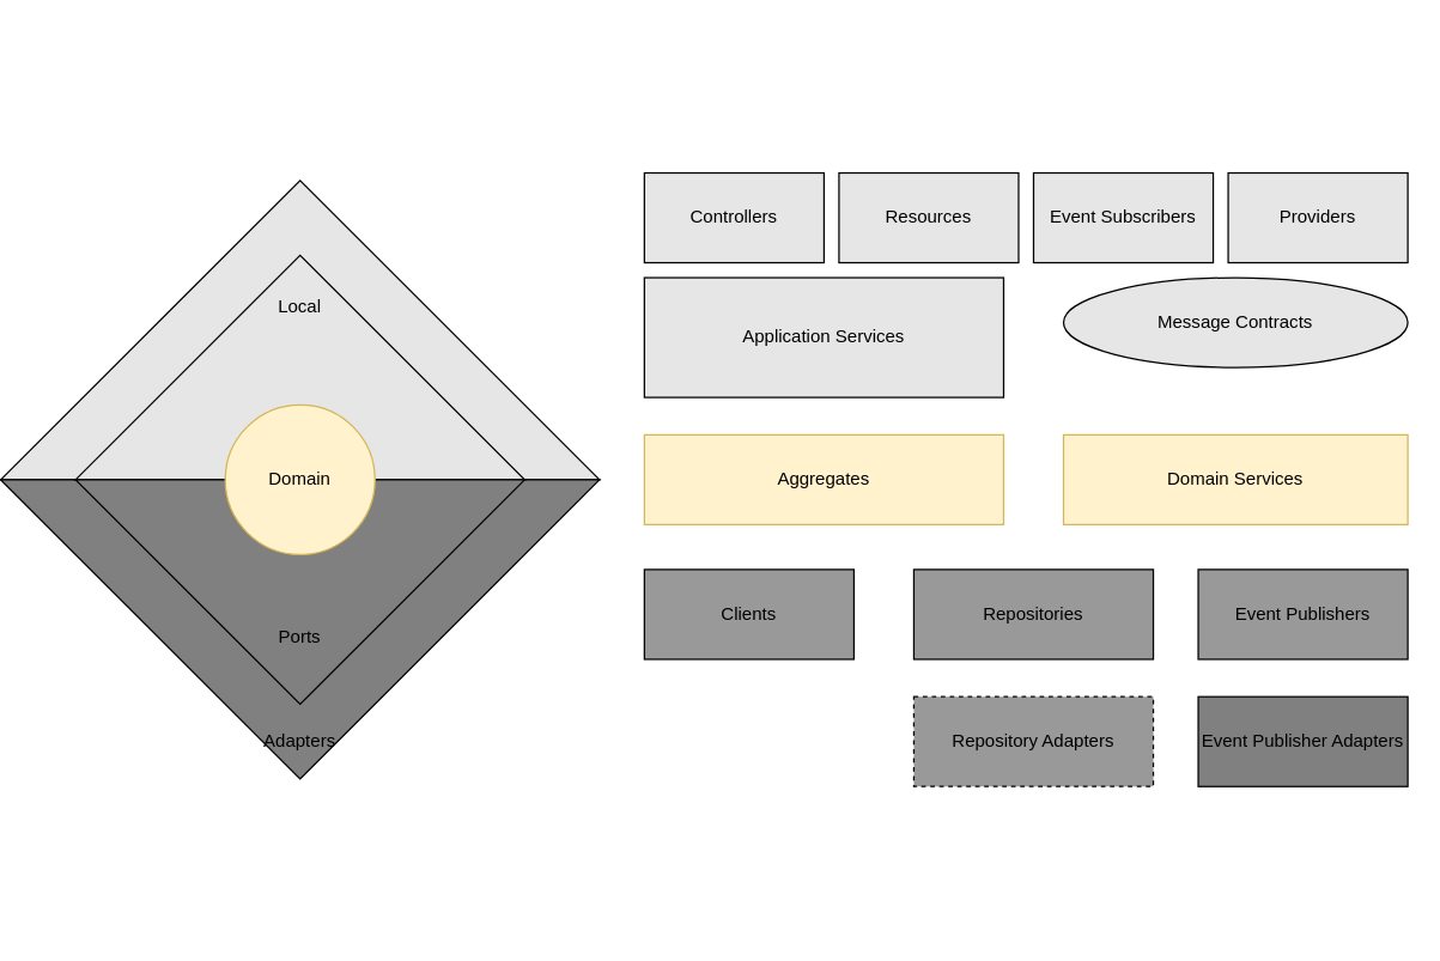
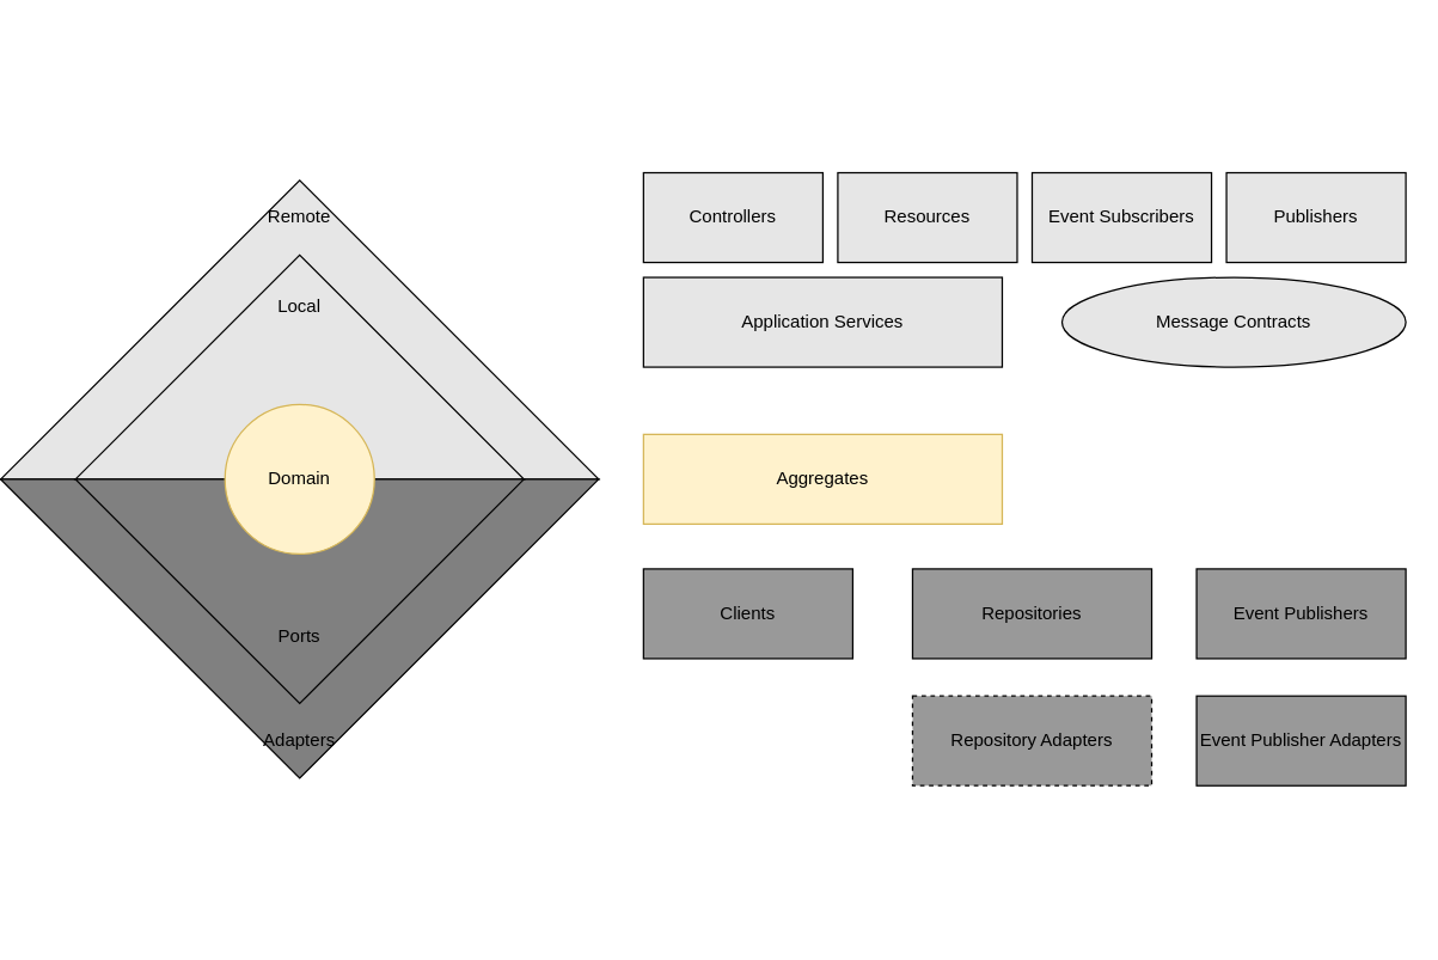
+ <mxCell id="7" value="Remote" style="text;html=1;strokeColor=none;fillColor=none;align=center;verticalAlign=middle;whiteSpace=wrap;rounded=0;sketch=0;" vertex="1" parent="1"><mxGeometry x="90" y="130" width="60" height="30" as="geometry" /></mxCell>
- <mxCell id="17" value="Providers" style="rounded=0;whiteSpace=wrap;html=1;sketch=0;fillColor=#E6E6E6;" vertex="1" parent="1"><mxGeometry x="740" y="115" width="120" height="60" as="geometry" /></mxCell>
+ <mxCell id="17" value="Publishers" style="rounded=0;whiteSpace=wrap;html=1;sketch=0;fillColor=#E6E6E6;" vertex="1" parent="1"><mxGeometry x="740" y="115" width="120" height="60" as="geometry" /></mxCell>
- <mxCell id="18" value="Application Services" style="rounded=0;whiteSpace=wrap;html=1;sketch=0;fillColor=#E6E6E6;" vertex="1" parent="1"><mxGeometry x="350" y="185" width="240" height="80" as="geometry" /></mxCell>
+ <mxCell id="18" value="Application Services" style="rounded=0;whiteSpace=wrap;html=1;sketch=0;fillColor=#E6E6E6;" vertex="1" parent="1"><mxGeometry x="350" y="185" width="240" height="60" as="geometry" /></mxCell>
- <mxCell id="13" value="Domain Services" style="rounded=0;whiteSpace=wrap;html=1;sketch=0;fillColor=#fff2cc;strokeColor=#d6b656;" vertex="1" parent="1"><mxGeometry x="630" y="290" width="230" height="60" as="geometry" /></mxCell>
- <mxCell id="24" value="Event Publisher Adapters" style="rounded=0;whiteSpace=wrap;html=1;sketch=0;fillColor=#808080;" vertex="1" parent="1"><mxGeometry x="720" y="465" width="140" height="60" as="geometry" /></mxCell>
+ <mxCell id="24" value="Event Publisher Adapters" style="rounded=0;whiteSpace=wrap;html=1;sketch=0;fillColor=#999999;" vertex="1" parent="1"><mxGeometry x="720" y="465" width="140" height="60" as="geometry" /></mxCell>
